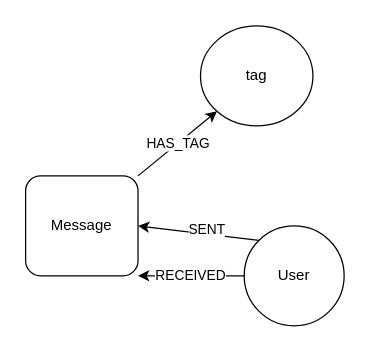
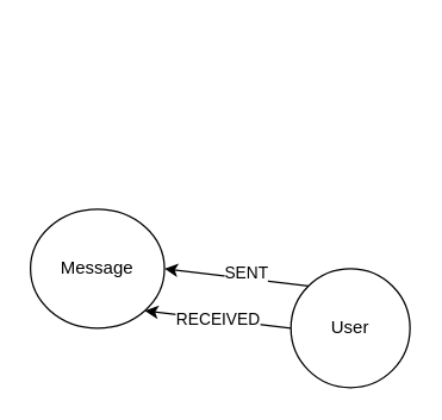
- <mxCell id="4" value="&lt;div&gt;tag&lt;/div&gt;" style="ellipse;whiteSpace=wrap;html=1;" vertex="1" parent="1"><mxGeometry x="160" y="20" width="90" height="80" as="geometry" /></mxCell>
- <mxCell id="3" value="HAS_TAG" style="endArrow=classic;html=1;entryX=0;entryY=1;entryDx=0;entryDy=0;exitX=1;exitY=0;exitDx=0;exitDy=0;" edge="1" parent="1" source="2" target="4"><mxGeometry width="50" height="50" relative="1" as="geometry"><mxPoint x="120" y="150" as="sourcePoint" /><mxPoint x="170" y="100" as="targetPoint" /></mxGeometry></mxCell>
- <mxCell id="2" value="&lt;div&gt;Message&lt;/div&gt;" style="whiteSpace=wrap;html=1;rounded=1;" vertex="1" parent="1"><mxGeometry x="20" y="140" width="90" height="80" as="geometry" /></mxCell>
+ <mxCell id="2" value="&lt;div&gt;Message&lt;/div&gt;" style="ellipse;whiteSpace=wrap;html=1;" vertex="1" parent="1"><mxGeometry x="20" y="140" width="90" height="80" as="geometry" /></mxCell>
